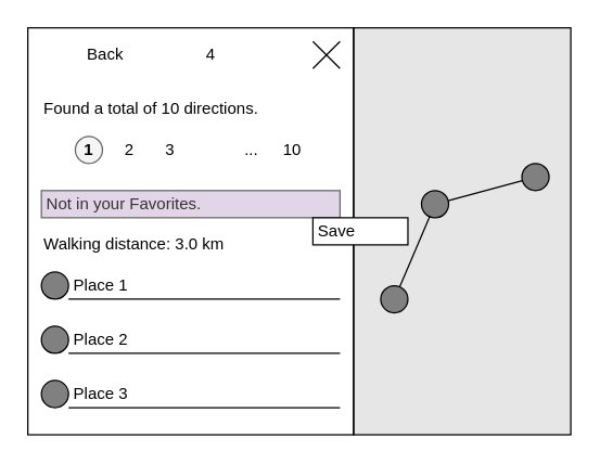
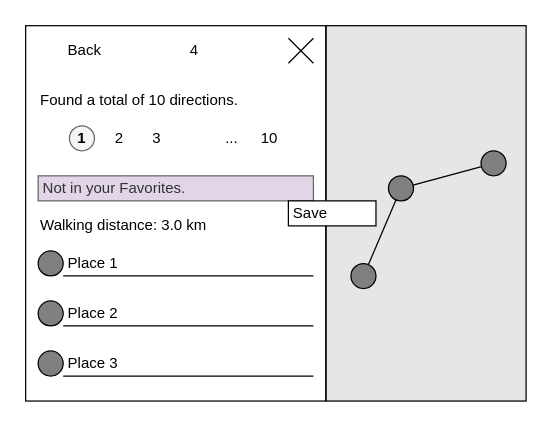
- <mxCell id="10" value="Back" style="text;html=1;strokeColor=none;fillColor=none;align=left;verticalAlign=middle;whiteSpace=wrap;rounded=0;spacingLeft=2;" vertex="1" parent="1"><mxGeometry x="60" y="30" width="60" height="20" as="geometry" /></mxCell>
+ <mxCell id="10" value="Back" style="text;html=1;strokeColor=none;fillColor=none;align=left;verticalAlign=middle;whiteSpace=wrap;rounded=0;spacingLeft=2;" vertex="1" parent="1"><mxGeometry x="50" y="30" width="60" height="20" as="geometry" /></mxCell>
